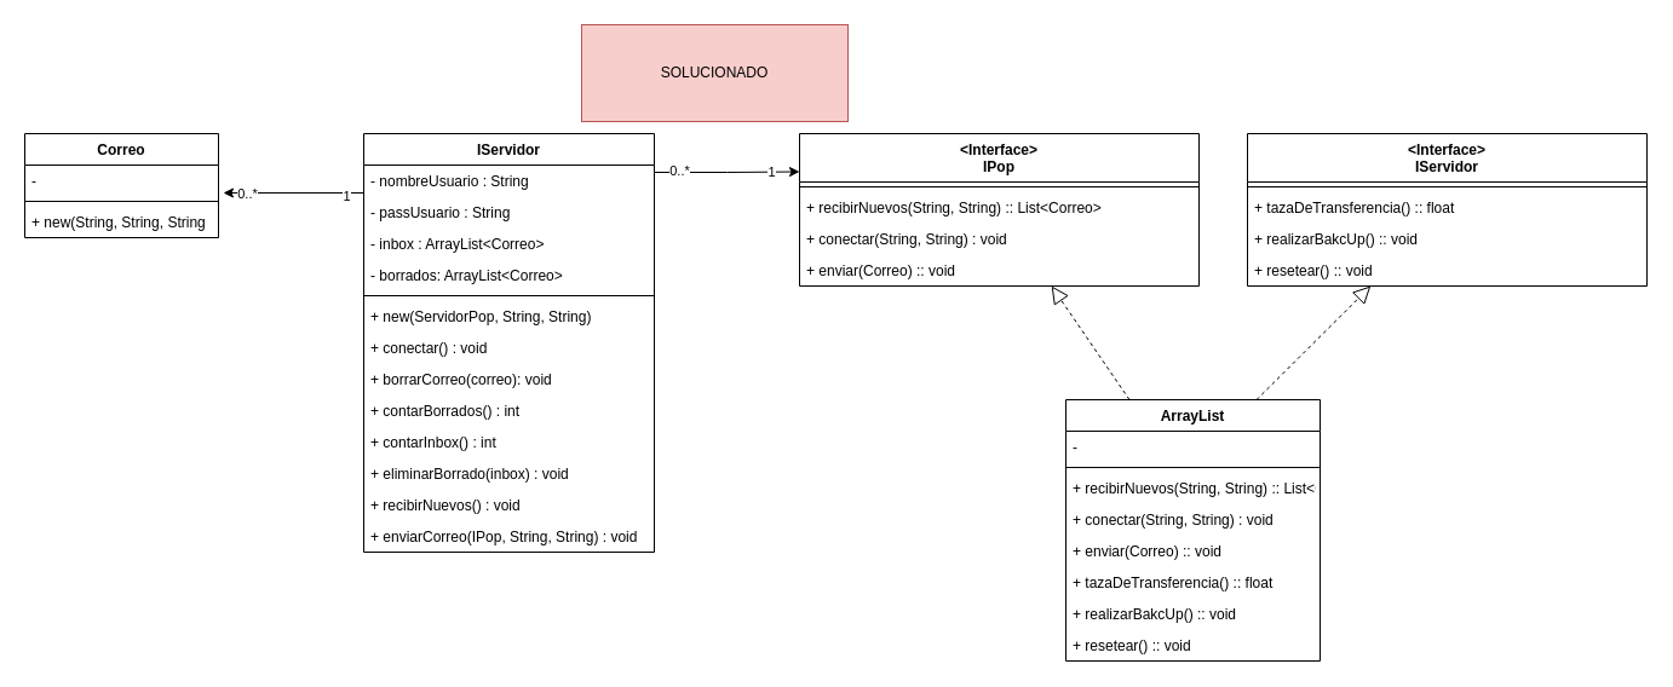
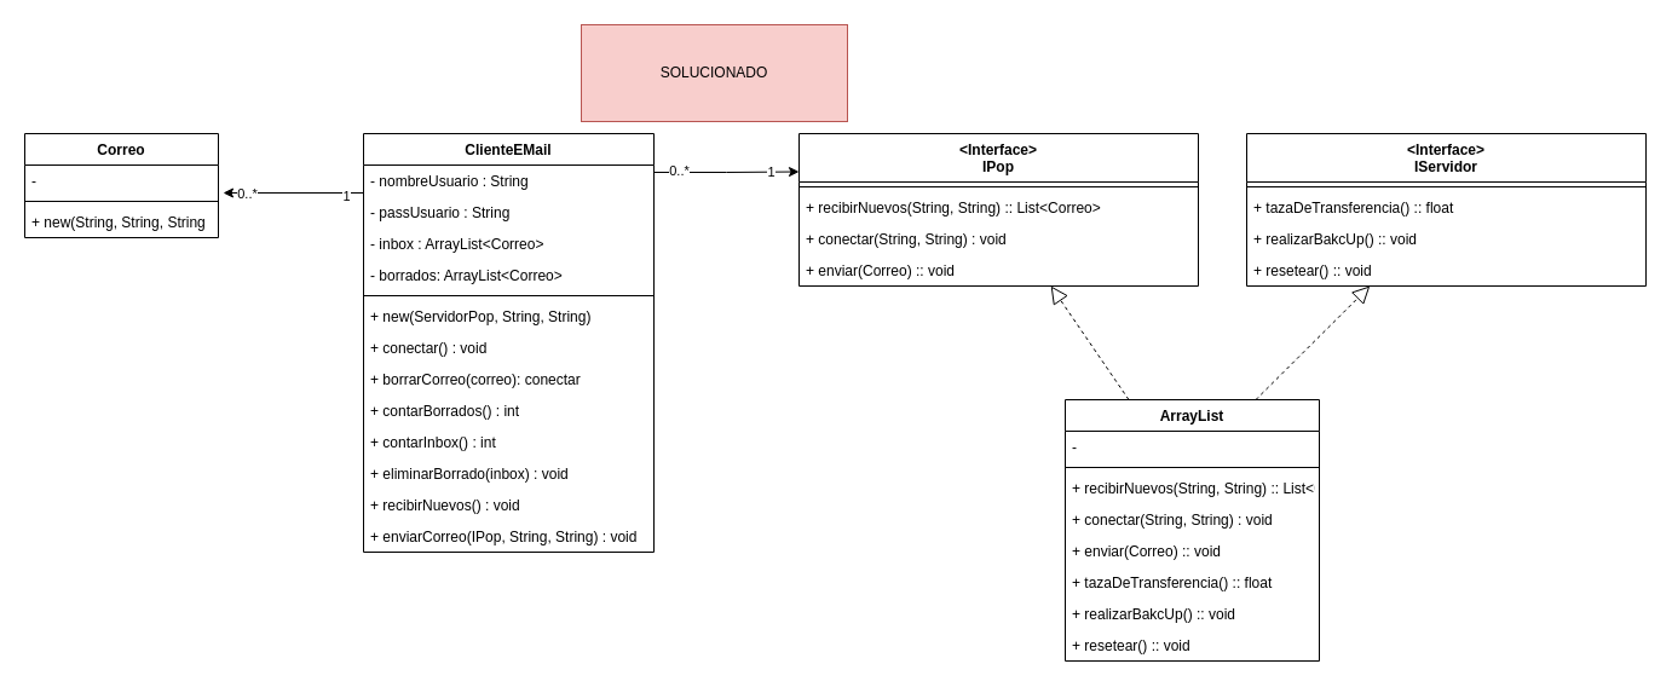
- <mxCell id="20" value="IServidor" style="swimlane;fontStyle=1;align=center;verticalAlign=top;childLayout=stackLayout;horizontal=1;startSize=26;horizontalStack=0;resizeParent=1;resizeParentMax=0;resizeLast=0;collapsible=1;marginBottom=0;" vertex="1" parent="1"><mxGeometry x="300" y="110" width="240" height="346" as="geometry" /></mxCell>
+ <mxCell id="20" value="ClienteEMail" style="swimlane;fontStyle=1;align=center;verticalAlign=top;childLayout=stackLayout;horizontal=1;startSize=26;horizontalStack=0;resizeParent=1;resizeParentMax=0;resizeLast=0;collapsible=1;marginBottom=0;" vertex="1" parent="1"><mxGeometry x="300" y="110" width="240" height="346" as="geometry" /></mxCell>
- <mxCell id="28" value="+ borrarCorreo(correo): void" style="text;strokeColor=none;fillColor=none;align=left;verticalAlign=top;spacingLeft=4;spacingRight=4;overflow=hidden;rotatable=0;points=[[0,0.5],[1,0.5]];portConstraint=eastwest;" vertex="1" parent="20"><mxGeometry y="190" width="240" height="26" as="geometry" /></mxCell>
+ <mxCell id="28" value="+ borrarCorreo(correo): conectar" style="text;strokeColor=none;fillColor=none;align=left;verticalAlign=top;spacingLeft=4;spacingRight=4;overflow=hidden;rotatable=0;points=[[0,0.5],[1,0.5]];portConstraint=eastwest;" vertex="1" parent="20"><mxGeometry y="190" width="240" height="26" as="geometry" /></mxCell>
